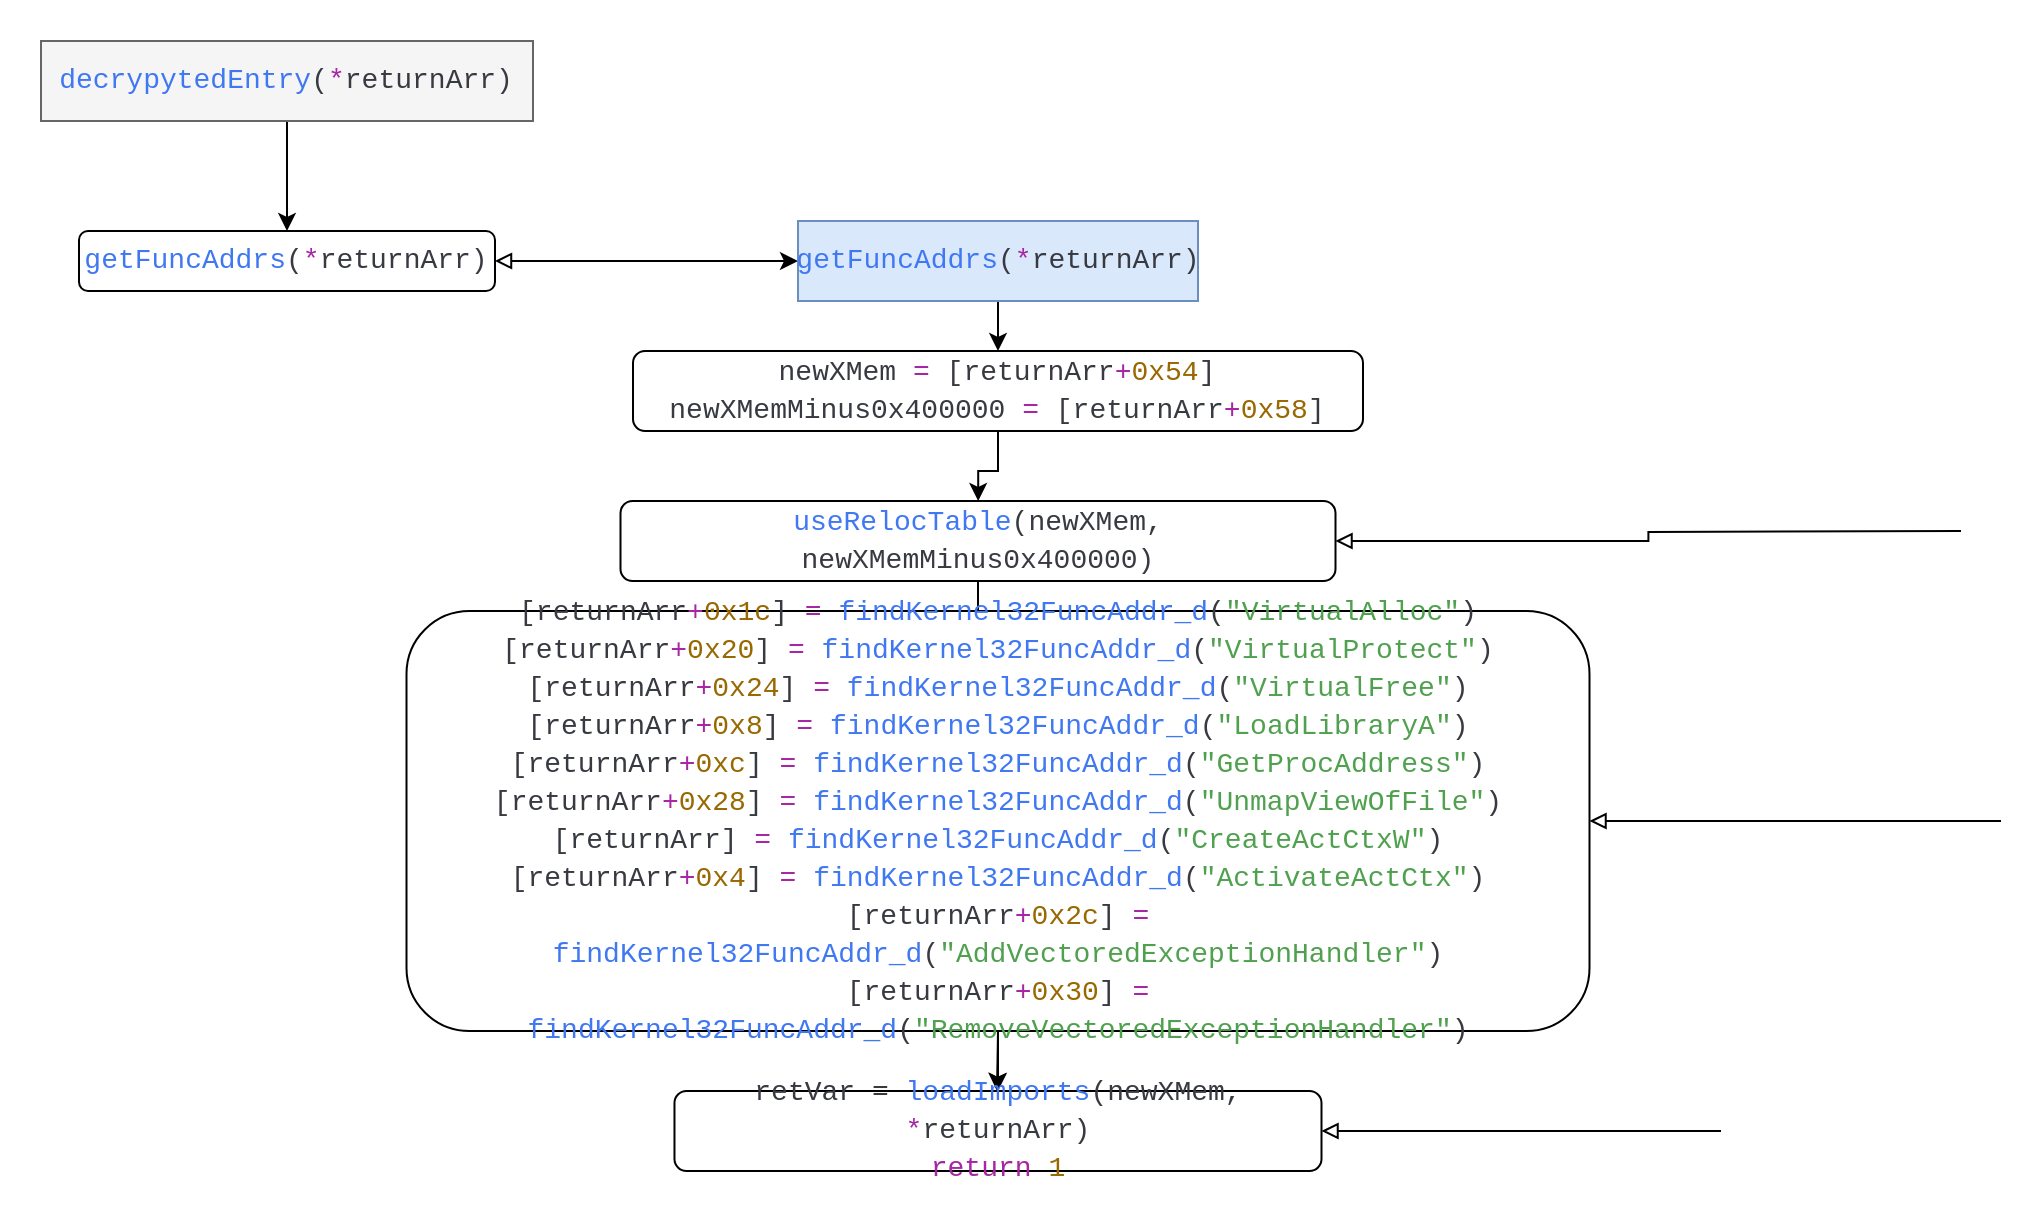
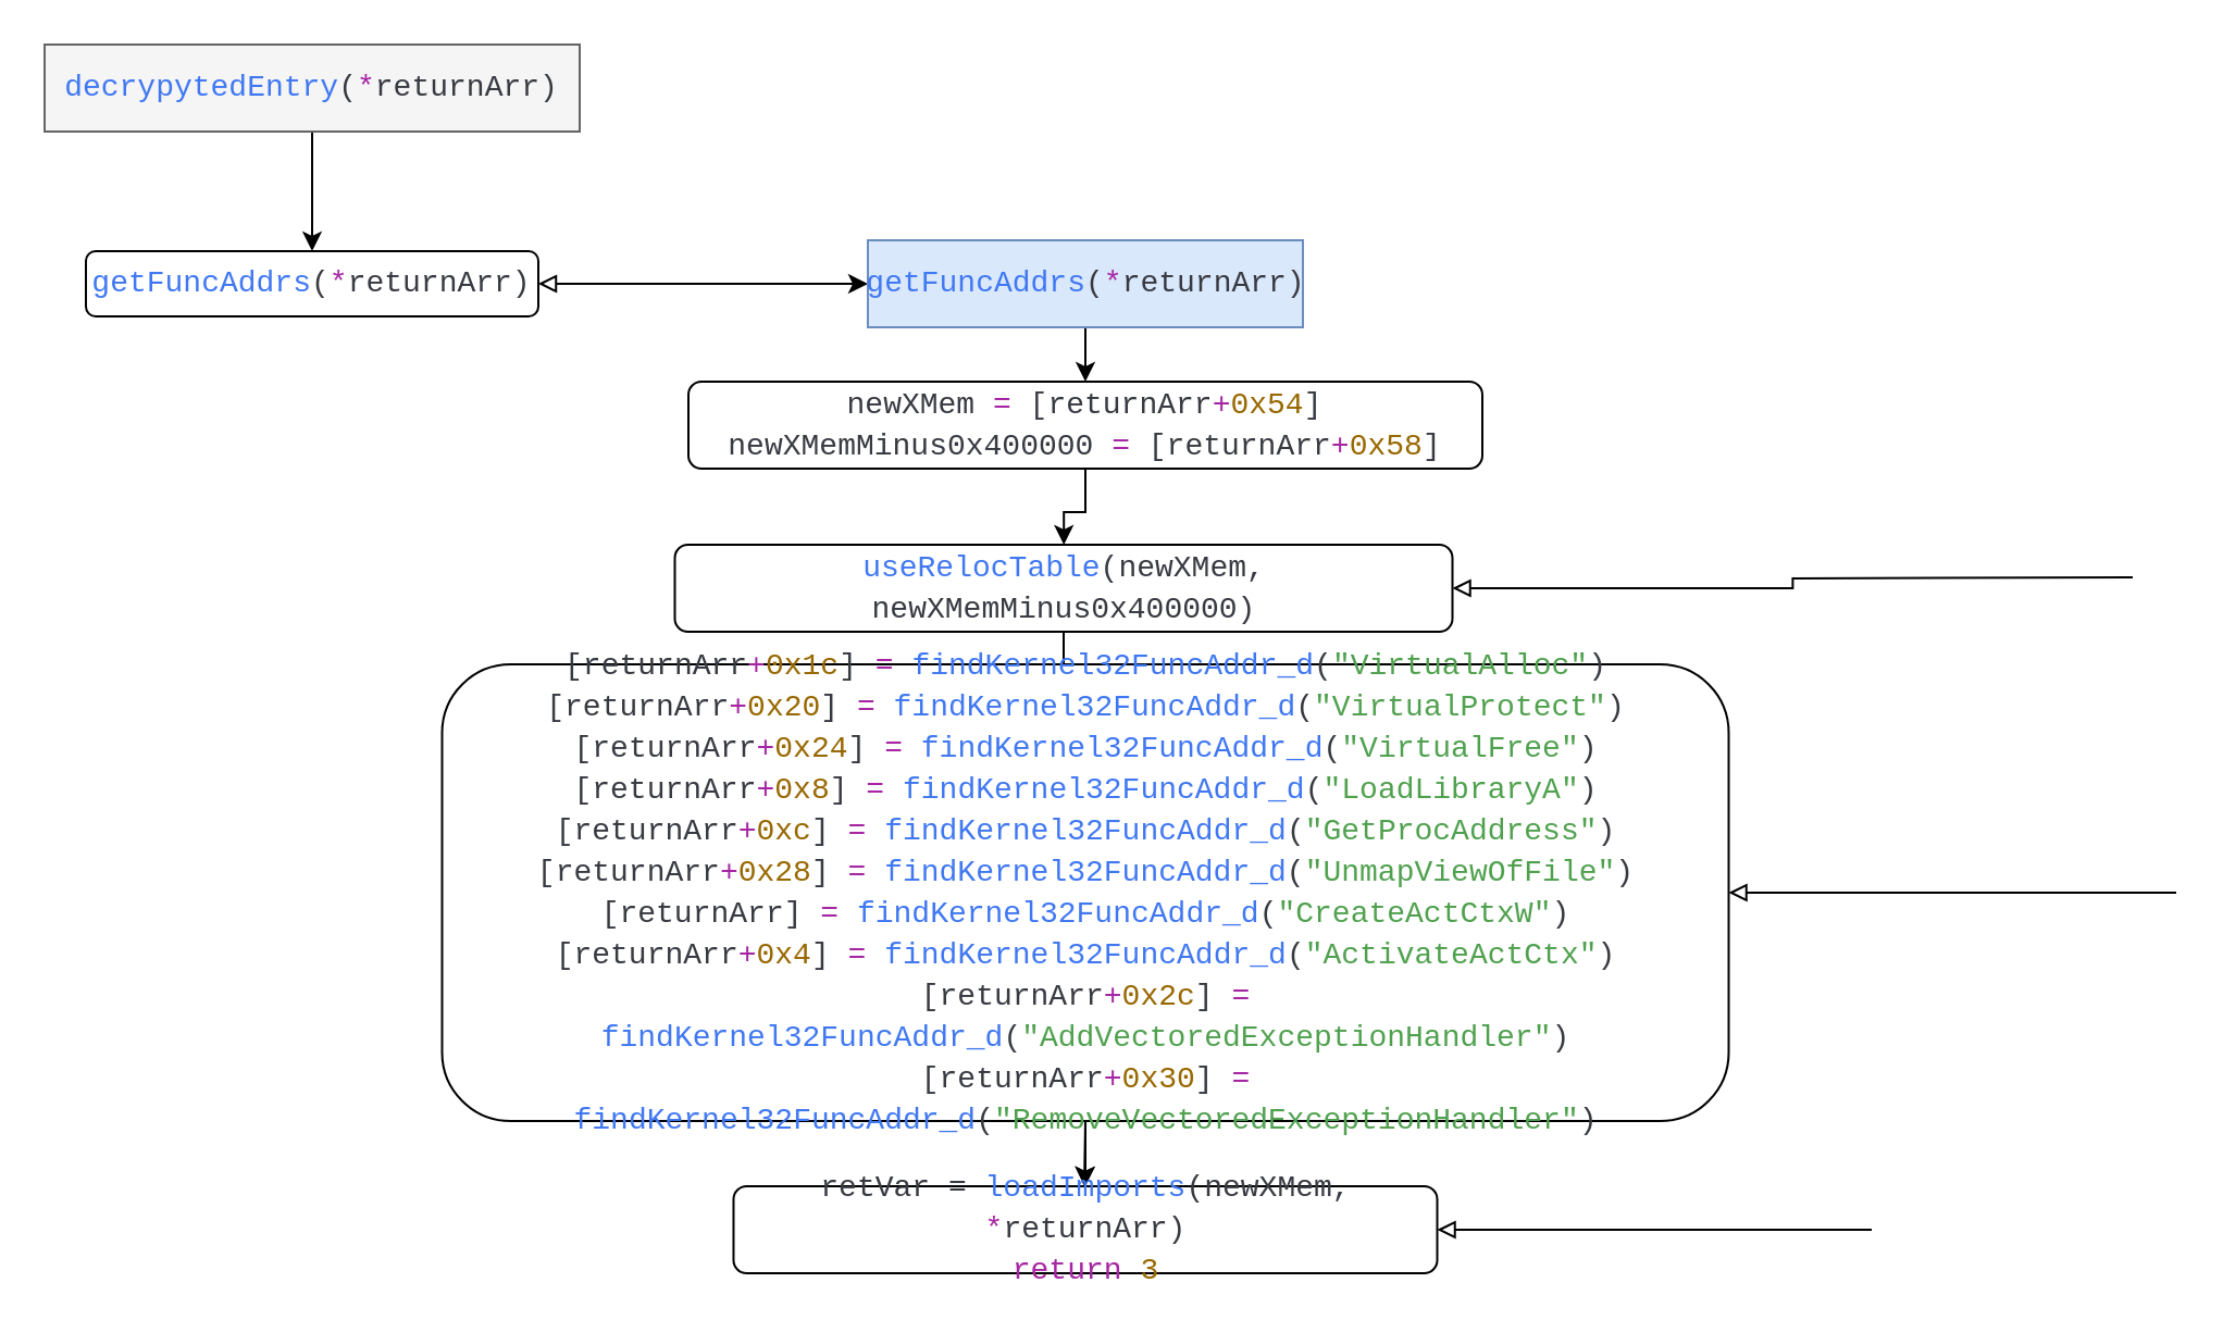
- <mxCell id="18" value="&lt;div style=&quot;color: rgb(56, 58, 66); font-family: Consolas, &amp;quot;Courier New&amp;quot;, monospace; font-size: 14px; line-height: 19px;&quot;&gt;&lt;div style=&quot;line-height: 19px;&quot;&gt;&lt;div style=&quot;&quot;&gt;retVar = &lt;span style=&quot;color: rgb(64, 120, 242);&quot;&gt;loadImports&lt;/span&gt;(newXMem, &lt;span style=&quot;color: rgb(166, 38, 164);&quot;&gt;*&lt;/span&gt;returnArr)&lt;/div&gt;&lt;div style=&quot;&quot;&gt;&lt;span style=&quot;color: rgb(166, 38, 164);&quot;&gt;return&lt;/span&gt; &lt;span style=&quot;color: rgb(152, 104, 1);&quot;&gt;1&lt;/span&gt;&lt;/div&gt;&lt;/div&gt;&lt;/div&gt;" style="rounded=1;whiteSpace=wrap;html=1;" vertex="1" parent="1"><mxGeometry x="336.74" y="545" width="323.51" height="40" as="geometry" /></mxCell>
+ <mxCell id="18" value="&lt;div style=&quot;color: rgb(56, 58, 66); font-family: Consolas, &amp;quot;Courier New&amp;quot;, monospace; font-size: 14px; line-height: 19px;&quot;&gt;&lt;div style=&quot;line-height: 19px;&quot;&gt;&lt;div style=&quot;&quot;&gt;retVar = &lt;span style=&quot;color: rgb(64, 120, 242);&quot;&gt;loadImports&lt;/span&gt;(newXMem, &lt;span style=&quot;color: rgb(166, 38, 164);&quot;&gt;*&lt;/span&gt;returnArr)&lt;/div&gt;&lt;div style=&quot;&quot;&gt;&lt;span style=&quot;color: rgb(166, 38, 164);&quot;&gt;return&lt;/span&gt; &lt;span style=&quot;color: rgb(152, 104, 1);&quot;&gt;3&lt;/span&gt;&lt;/div&gt;&lt;/div&gt;&lt;/div&gt;" style="rounded=1;whiteSpace=wrap;html=1;" vertex="1" parent="1"><mxGeometry x="336.74" y="545" width="323.51" height="40" as="geometry" /></mxCell>
